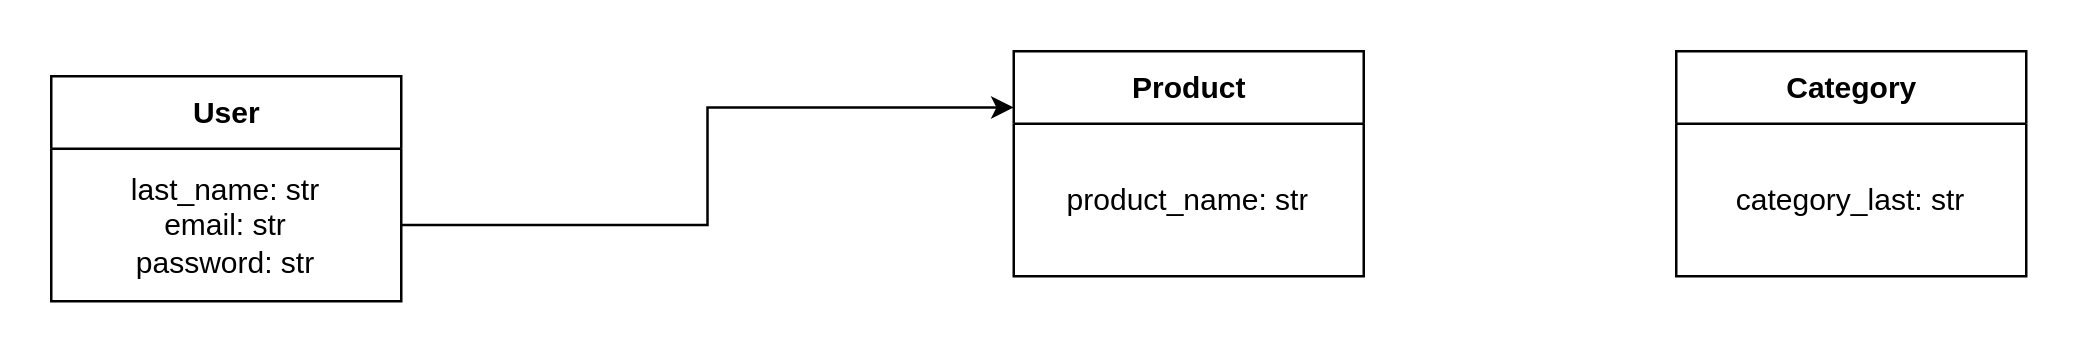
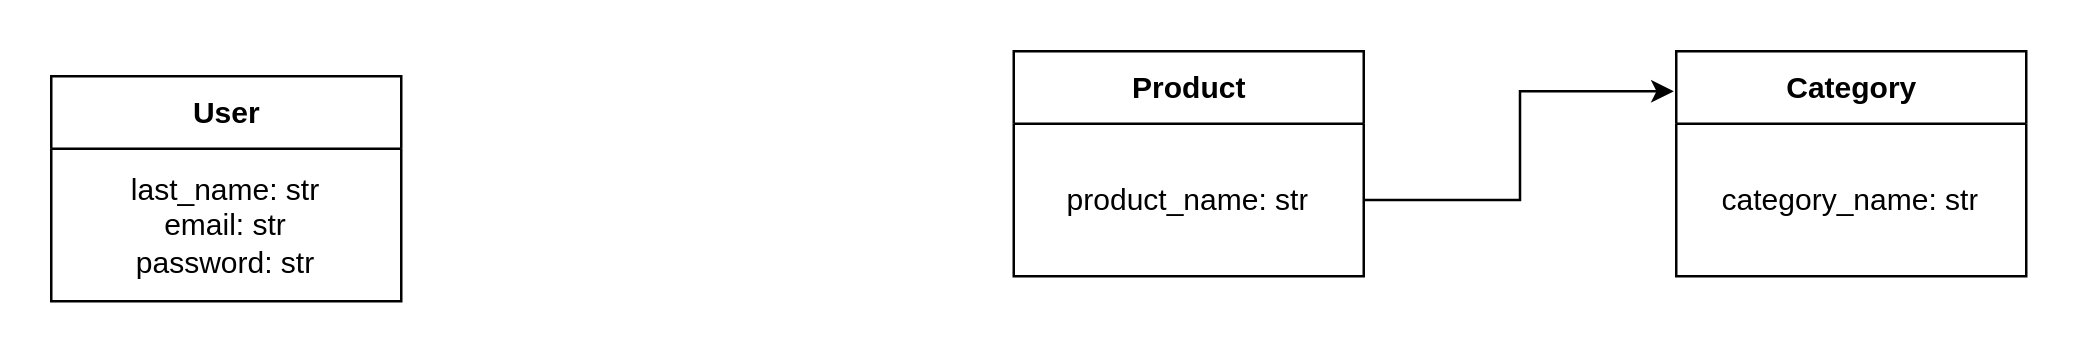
+ <mxCell id="9" style="edgeStyle=orthogonalEdgeStyle;rounded=0;orthogonalLoop=1;jettySize=auto;html=1;entryX=-0.007;entryY=0.178;entryDx=0;entryDy=0;entryPerimeter=0;" edge="1" parent="1" source="5" target="6"><mxGeometry relative="1" as="geometry" /></mxCell>
- <mxCell id="8" style="edgeStyle=orthogonalEdgeStyle;rounded=0;orthogonalLoop=1;jettySize=auto;html=1;entryX=0;entryY=0.25;entryDx=0;entryDy=0;" edge="1" parent="1" source="3" target="4"><mxGeometry relative="1" as="geometry" /></mxCell>
- <mxCell id="7" value="category_last: str" style="text;html=1;strokeColor=none;fillColor=none;align=center;verticalAlign=middle;spacingLeft=4;spacingRight=4;overflow=hidden;rotatable=0;points=[[0,0.5],[1,0.5]];portConstraint=eastwest;" vertex="1" parent="6"><mxGeometry y="29" width="140" height="61" as="geometry" /></mxCell>
+ <mxCell id="7" value="category_name: str" style="text;html=1;strokeColor=none;fillColor=none;align=center;verticalAlign=middle;spacingLeft=4;spacingRight=4;overflow=hidden;rotatable=0;points=[[0,0.5],[1,0.5]];portConstraint=eastwest;" vertex="1" parent="6"><mxGeometry y="29" width="140" height="61" as="geometry" /></mxCell>
